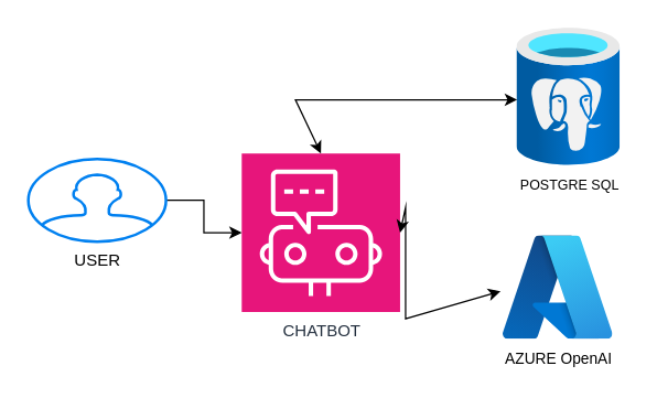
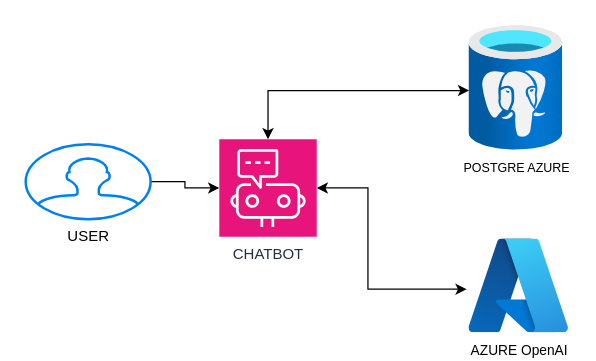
- <mxCell id="6" value="&lt;font style=&quot;font-size: 10px;&quot;&gt;POSTGRE SQL&lt;/font&gt;" style="image;aspect=fixed;html=1;points=[];align=center;fontSize=12;image=img/lib/azure2/databases/Azure_Database_PostgreSQL_Server.svg;" vertex="1" parent="1"><mxGeometry x="375" y="20" width="75" height="100" as="geometry" /></mxCell>
+ <mxCell id="6" value="&lt;font style=&quot;font-size: 10px;&quot;&gt;POSTGRE AZURE&lt;/font&gt;" style="image;aspect=fixed;html=1;points=[];align=center;fontSize=12;image=img/lib/azure2/databases/Azure_Database_PostgreSQL_Server.svg;" vertex="1" parent="1"><mxGeometry x="375" y="20" width="75" height="100" as="geometry" /></mxCell>
- <mxCell id="4" value="CHATBOT" style="sketch=0;points=[[0,0,0],[0.25,0,0],[0.5,0,0],[0.75,0,0],[1,0,0],[0,1,0],[0.25,1,0],[0.5,1,0],[0.75,1,0],[1,1,0],[0,0.25,0],[0,0.5,0],[0,0.75,0],[1,0.25,0],[1,0.5,0],[1,0.75,0]];points=[[0,0,0],[0.25,0,0],[0.5,0,0],[0.75,0,0],[1,0,0],[0,1,0],[0.25,1,0],[0.5,1,0],[0.75,1,0],[1,1,0],[0,0.25,0],[0,0.5,0],[0,0.75,0],[1,0.25,0],[1,0.5,0],[1,0.75,0]];outlineConnect=0;fontColor=#232F3E;fillColor=#E7157B;strokeColor=#ffffff;dashed=0;verticalLabelPosition=bottom;verticalAlign=top;align=center;html=1;fontSize=12;fontStyle=0;aspect=fixed;shape=mxgraph.aws4.resourceIcon;resIcon=mxgraph.aws4.chatbot;" vertex="1" parent="1"><mxGeometry x="175" y="111" width="115" height="115" as="geometry" /></mxCell>
+ <mxCell id="4" value="CHATBOT" style="sketch=0;points=[[0,0,0],[0.25,0,0],[0.5,0,0],[0.75,0,0],[1,0,0],[0,1,0],[0.25,1,0],[0.5,1,0],[0.75,1,0],[1,1,0],[0,0.25,0],[0,0.5,0],[0,0.75,0],[1,0.25,0],[1,0.5,0],[1,0.75,0]];points=[[0,0,0],[0.25,0,0],[0.5,0,0],[0.75,0,0],[1,0,0],[0,1,0],[0.25,1,0],[0.5,1,0],[0.75,1,0],[1,1,0],[0,0.25,0],[0,0.5,0],[0,0.75,0],[1,0.25,0],[1,0.5,0],[1,0.75,0]];outlineConnect=0;fontColor=#232F3E;fillColor=#E7157B;strokeColor=#ffffff;dashed=0;verticalLabelPosition=bottom;verticalAlign=top;align=center;html=1;fontSize=12;fontStyle=0;aspect=fixed;shape=mxgraph.aws4.resourceIcon;resIcon=mxgraph.aws4.chatbot;" vertex="1" parent="1"><mxGeometry x="175" y="111" width="78" height="78" as="geometry" /></mxCell>
- <mxCell id="5" value="&lt;font style=&quot;font-size: 11px;&quot;&gt;AZURE OpenAI&lt;/font&gt;" style="image;aspect=fixed;html=1;points=[];align=center;fontSize=12;image=img/lib/azure2/other/Azure_A.svg;" vertex="1" parent="1"><mxGeometry x="365" y="171" width="79.6" height="75.06" as="geometry" /></mxCell>
+ <mxCell id="5" value="&lt;font style=&quot;font-size: 11px;&quot;&gt;AZURE OpenAI&lt;/font&gt;" style="image;aspect=fixed;html=1;points=[];align=center;fontSize=12;image=img/lib/azure2/other/Azure_A.svg;" vertex="1" parent="1"><mxGeometry x="375" y="191" width="79.6" height="75.06" as="geometry" /></mxCell>
